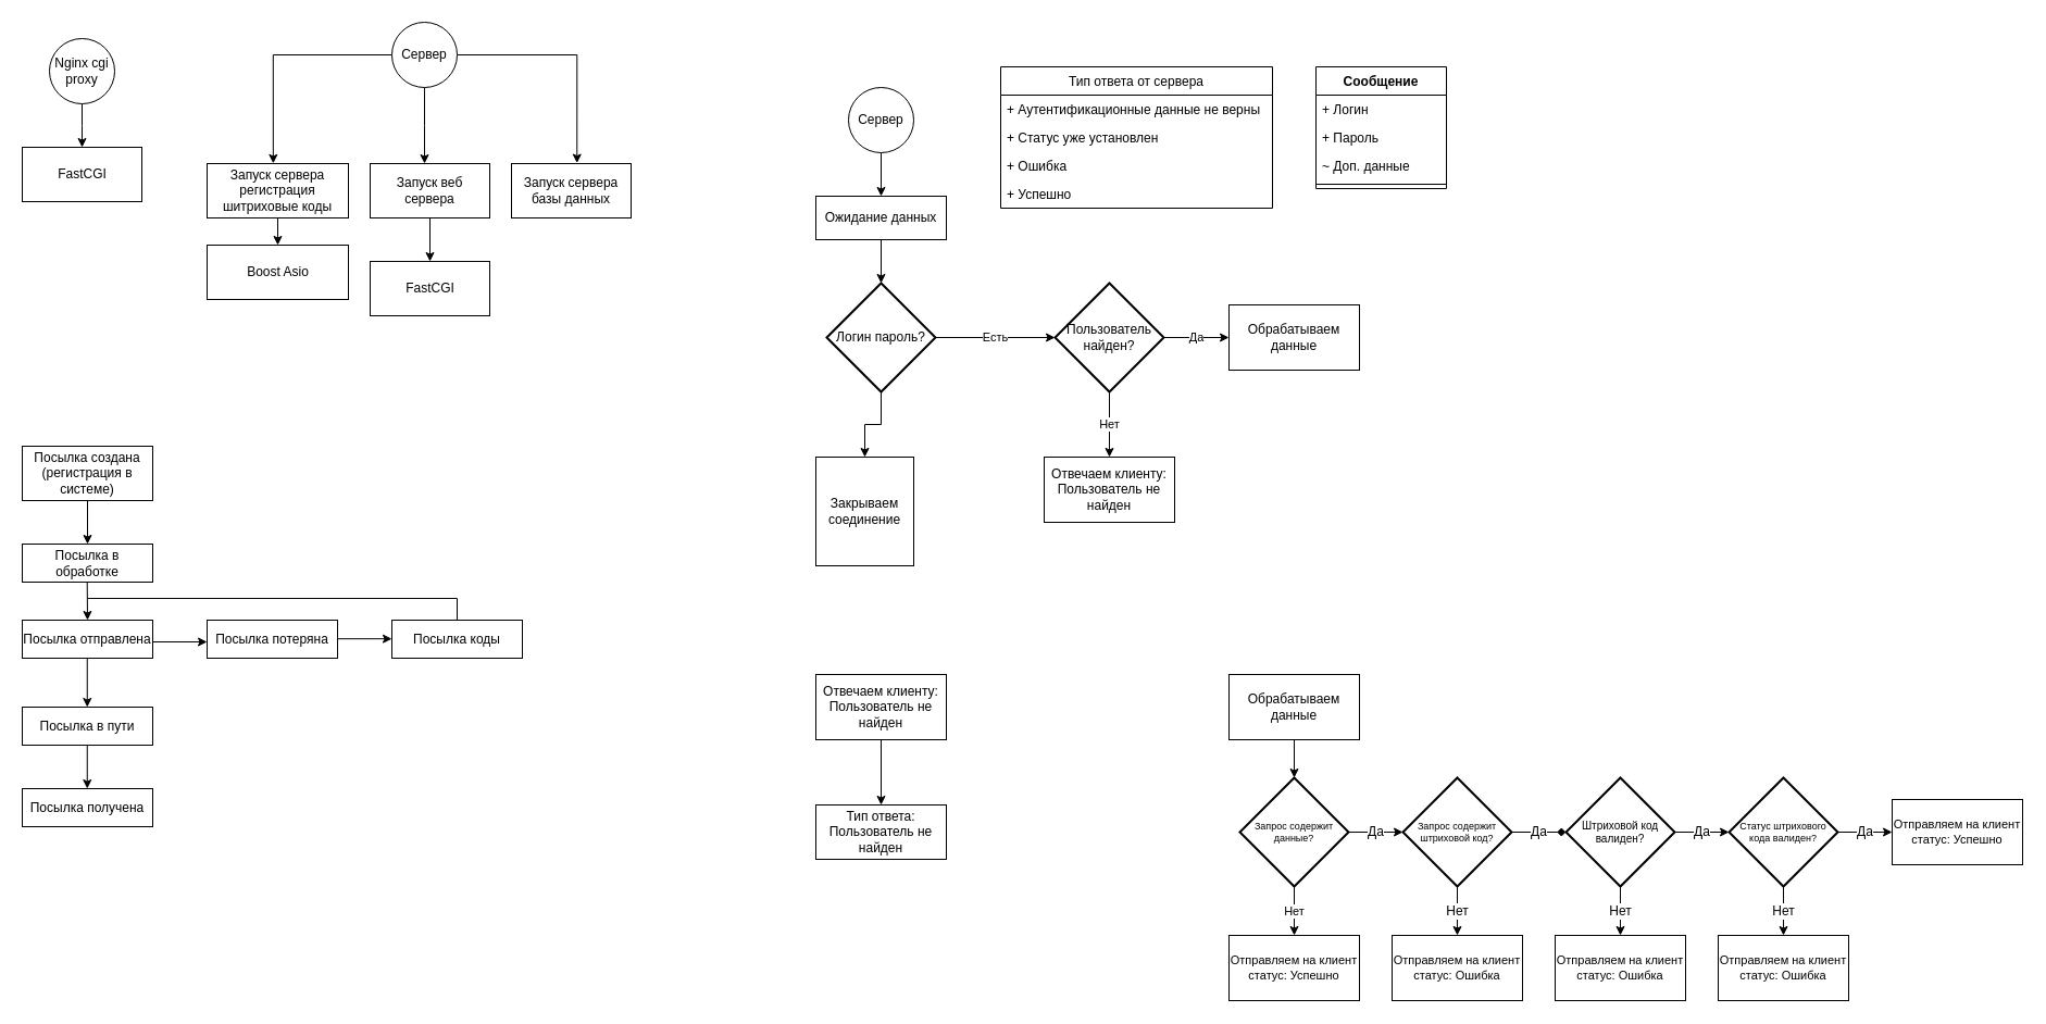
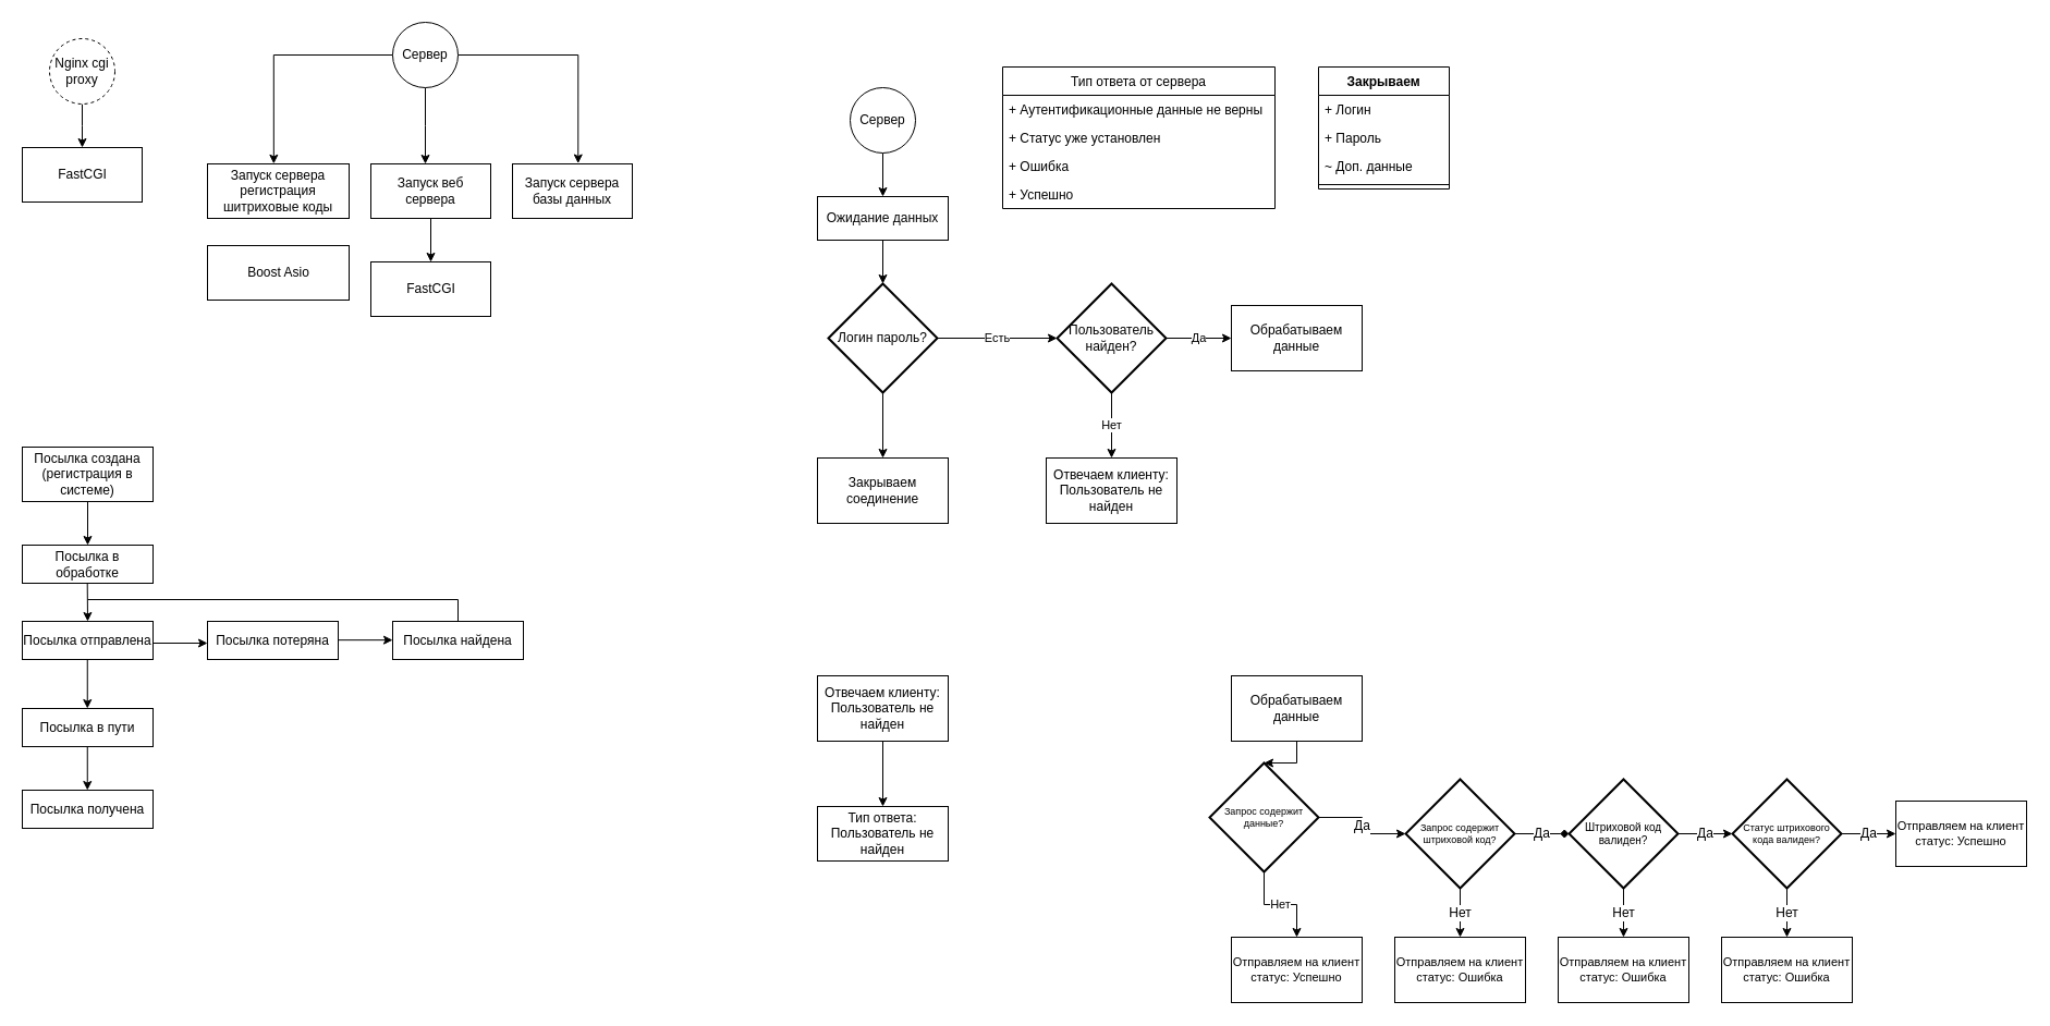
- <mxCell id="35" value="Nginx cgi proxy" style="ellipse;whiteSpace=wrap;html=1;aspect=fixed;" vertex="1" parent="1"><mxGeometry x="45" y="35" width="60" height="60" as="geometry" /></mxCell>
+ <mxCell id="35" value="Nginx cgi proxy" style="ellipse;whiteSpace=wrap;html=1;aspect=fixed;dashed=1;" vertex="1" parent="1"><mxGeometry x="45" y="35" width="60" height="60" as="geometry" /></mxCell>
- <mxCell id="16" value="Сообщение" style="swimlane;fontStyle=1;align=center;verticalAlign=top;childLayout=stackLayout;horizontal=1;startSize=26;horizontalStack=0;resizeParent=1;resizeParentMax=0;resizeLast=0;collapsible=1;marginBottom=0;" vertex="1" parent="1"><mxGeometry x="1210" y="61" width="120" height="112" as="geometry" /></mxCell>
+ <mxCell id="16" value="Закрываем" style="swimlane;fontStyle=1;align=center;verticalAlign=top;childLayout=stackLayout;horizontal=1;startSize=26;horizontalStack=0;resizeParent=1;resizeParentMax=0;resizeLast=0;collapsible=1;marginBottom=0;" vertex="1" parent="1"><mxGeometry x="1210" y="61" width="120" height="112" as="geometry" /></mxCell>
- <mxCell id="27" style="edgeStyle=orthogonalEdgeStyle;rounded=0;orthogonalLoop=1;jettySize=auto;html=1;entryX=0.5;entryY=0;entryDx=0;entryDy=0;" edge="1" parent="1" source="28" target="32"><mxGeometry relative="1" as="geometry" /></mxCell>
- <mxCell id="13" value="Закрываем соединение" style="rounded=0;whiteSpace=wrap;html=1;" vertex="1" parent="1"><mxGeometry x="750" y="420" width="90" height="100" as="geometry" /></mxCell>
+ <mxCell id="13" value="Закрываем соединение" style="rounded=0;whiteSpace=wrap;html=1;" vertex="1" parent="1"><mxGeometry x="750" y="420" width="120" height="60" as="geometry" /></mxCell>
- <mxCell id="48" value="Посылка коды" style="rounded=0;whiteSpace=wrap;html=1;" vertex="1" parent="1"><mxGeometry x="360" y="570" width="120" height="35" as="geometry" /></mxCell>
+ <mxCell id="48" value="Посылка найдена" style="rounded=0;whiteSpace=wrap;html=1;" vertex="1" parent="1"><mxGeometry x="360" y="570" width="120" height="35" as="geometry" /></mxCell>
- <mxCell id="61" value="Запрос содержит данные?" style="strokeWidth=2;html=1;shape=mxgraph.flowchart.decision;whiteSpace=wrap;fontSize=9;" vertex="1" parent="1"><mxGeometry x="1140" y="715" width="100" height="100" as="geometry" /></mxCell>
+ <mxCell id="61" value="Запрос содержит данные?" style="strokeWidth=2;html=1;shape=mxgraph.flowchart.decision;whiteSpace=wrap;fontSize=9;" vertex="1" parent="1"><mxGeometry x="1110" y="700" width="100" height="100" as="geometry" /></mxCell>
